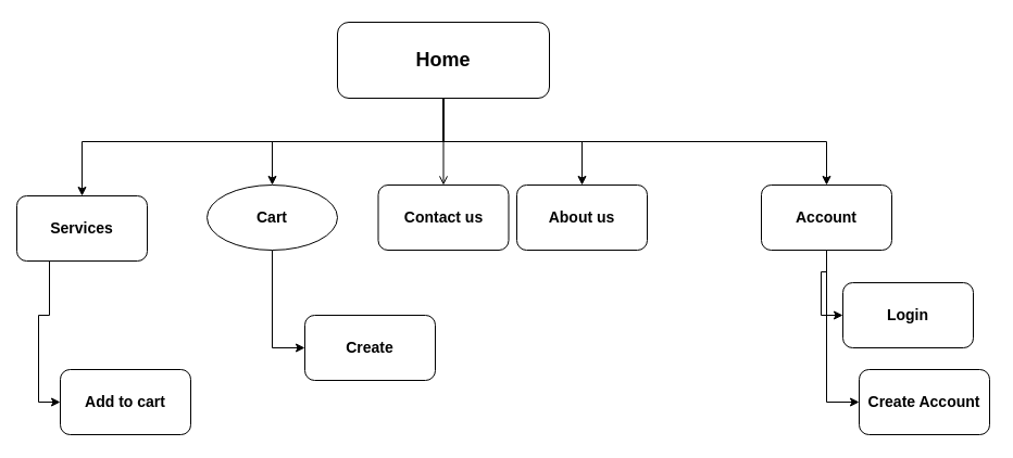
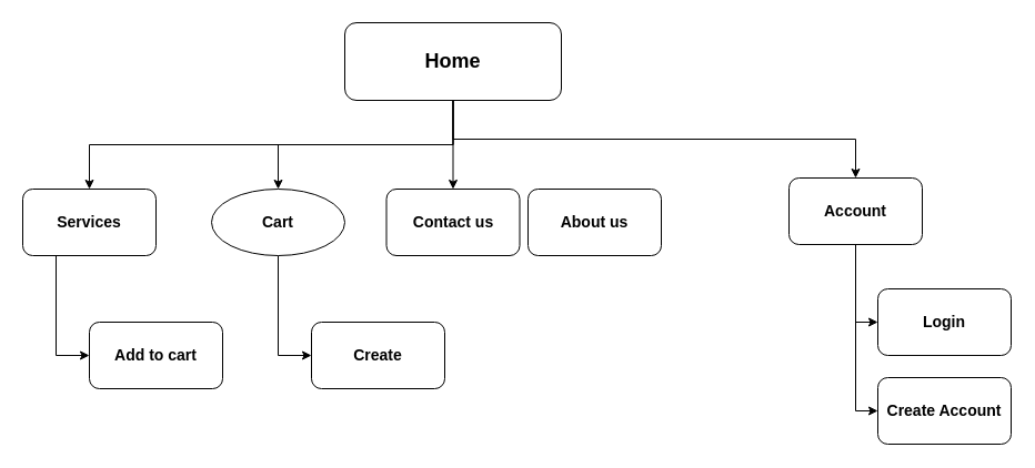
- <mxCell id="5" style="edgeStyle=orthogonalEdgeStyle;rounded=0;orthogonalLoop=1;jettySize=auto;html=1;exitX=0.5;exitY=1;exitDx=0;exitDy=0;entryX=0.5;entryY=0;entryDx=0;entryDy=0;" edge="1" parent="1" source="7" target="10"><mxGeometry relative="1" as="geometry" /></mxCell>
- <mxCell id="6" style="edgeStyle=orthogonalEdgeStyle;rounded=0;orthogonalLoop=1;jettySize=auto;html=1;exitX=0.5;exitY=1;exitDx=0;exitDy=0;entryX=0.5;entryY=0;entryDx=0;entryDy=0;endArrow=open;" edge="1" parent="1" source="7" target="11"><mxGeometry relative="1" as="geometry" /></mxCell>
+ <mxCell id="6" style="edgeStyle=orthogonalEdgeStyle;rounded=0;orthogonalLoop=1;jettySize=auto;html=1;exitX=0.5;exitY=1;exitDx=0;exitDy=0;entryX=0.5;entryY=0;entryDx=0;entryDy=0;" edge="1" parent="1" source="7" target="11"><mxGeometry relative="1" as="geometry" /></mxCell>
- <mxCell id="16" value="&lt;font style=&quot;font-size: 14px;&quot;&gt;&lt;b&gt;Account&lt;/b&gt;&lt;/font&gt;" style="rounded=1;whiteSpace=wrap;html=1;" vertex="1" parent="1"><mxGeometry x="700" y="170" width="120" height="60" as="geometry" /></mxCell>
+ <mxCell id="16" value="&lt;font style=&quot;font-size: 14px;&quot;&gt;&lt;b&gt;Account&lt;/b&gt;&lt;/font&gt;" style="rounded=1;whiteSpace=wrap;html=1;" vertex="1" parent="1"><mxGeometry x="710" y="160" width="120" height="60" as="geometry" /></mxCell>
- <mxCell id="9" value="&lt;font style=&quot;font-size: 14px;&quot;&gt;&lt;b&gt;Services&lt;/b&gt;&lt;/font&gt;" style="rounded=1;whiteSpace=wrap;html=1;" vertex="1" parent="1"><mxGeometry x="15" y="180" width="120" height="60" as="geometry" /></mxCell>
+ <mxCell id="9" value="&lt;font style=&quot;font-size: 14px;&quot;&gt;&lt;b&gt;Services&lt;/b&gt;&lt;/font&gt;" style="rounded=1;whiteSpace=wrap;html=1;" vertex="1" parent="1"><mxGeometry x="20" y="170" width="120" height="60" as="geometry" /></mxCell>
- <mxCell id="18" value="&lt;font style=&quot;font-size: 14px;&quot;&gt;&lt;b&gt;Login&lt;/b&gt;&lt;/font&gt;" style="rounded=1;whiteSpace=wrap;html=1;" vertex="1" parent="1"><mxGeometry x="775" y="260" width="120" height="60" as="geometry" /></mxCell>
+ <mxCell id="18" value="&lt;font style=&quot;font-size: 14px;&quot;&gt;&lt;b&gt;Login&lt;/b&gt;&lt;/font&gt;" style="rounded=1;whiteSpace=wrap;html=1;" vertex="1" parent="1"><mxGeometry x="790" y="260" width="120" height="60" as="geometry" /></mxCell>
- <mxCell id="20" value="&lt;span style=&quot;font-size: 14px;&quot;&gt;&lt;b&gt;Add to cart&lt;/b&gt;&lt;/span&gt;" style="rounded=1;whiteSpace=wrap;html=1;" vertex="1" parent="1"><mxGeometry x="55" y="340" width="120" height="60" as="geometry" /></mxCell>
+ <mxCell id="20" value="&lt;span style=&quot;font-size: 14px;&quot;&gt;&lt;b&gt;Add to cart&lt;/b&gt;&lt;/span&gt;" style="rounded=1;whiteSpace=wrap;html=1;" vertex="1" parent="1"><mxGeometry x="80" y="290" width="120" height="60" as="geometry" /></mxCell>
